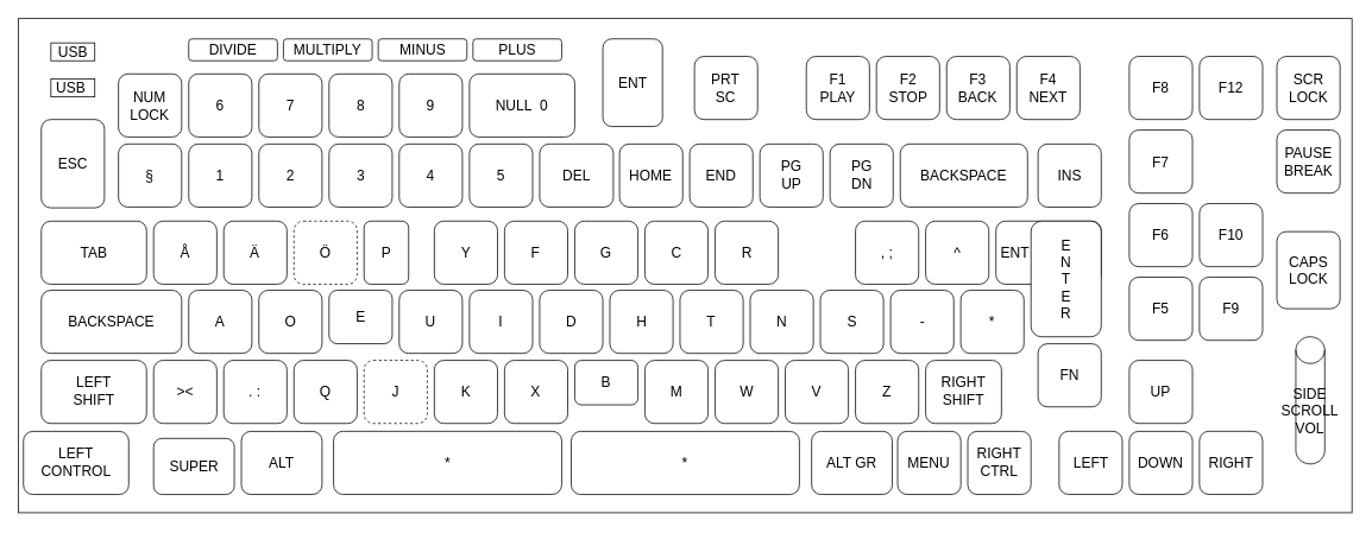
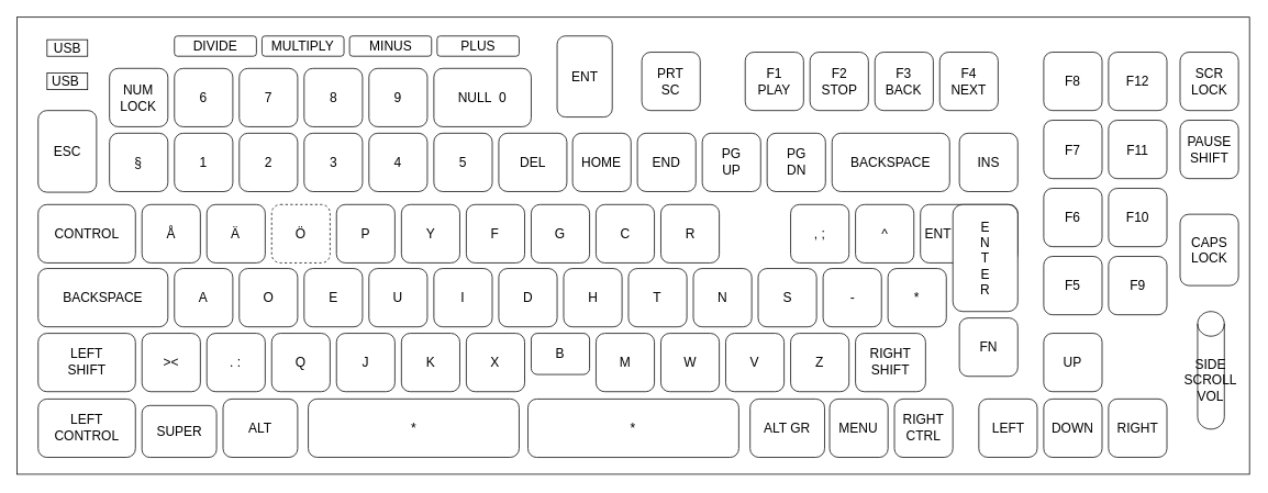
+ <mxCell id="75" value="F11" style="rounded=1;whiteSpace=wrap;html=1;fontSize=16;" vertex="1" parent="1"><mxGeometry x="1344.949" y="145.179" width="70.87" height="70.87" as="geometry" /></mxCell>
- <mxCell id="95" value="PAUSE&lt;br&gt;BREAK" style="rounded=1;whiteSpace=wrap;html=1;fontSize=16;" vertex="1" parent="1"><mxGeometry x="1431.832" y="145.172" width="70.87" height="70.87" as="geometry" /></mxCell>
+ <mxCell id="95" value="PAUSE&lt;br&gt;SHIFT" style="rounded=1;whiteSpace=wrap;html=1;fontSize=16;" vertex="1" parent="1"><mxGeometry x="1431.832" y="145.172" width="70.87" height="70.87" as="geometry" /></mxCell>
- <mxCell id="31" value="TAB" style="rounded=1;whiteSpace=wrap;html=1;fontSize=16;" vertex="1" parent="1"><mxGeometry x="45.81" y="247.57" width="118.11" height="70.87" as="geometry" /></mxCell>
+ <mxCell id="31" value="CONTROL" style="rounded=1;whiteSpace=wrap;html=1;fontSize=16;" vertex="1" parent="1"><mxGeometry x="45.81" y="247.57" width="118.11" height="70.87" as="geometry" /></mxCell>
- <mxCell id="14" value="P" style="rounded=1;whiteSpace=wrap;html=1;fontSize=16;" vertex="1" parent="1"><mxGeometry x="407.911" y="247.551" width="50" height="70.87" as="geometry" /></mxCell>
+ <mxCell id="14" value="P" style="rounded=1;whiteSpace=wrap;html=1;fontSize=16;" vertex="1" parent="1"><mxGeometry x="407.911" y="247.551" width="70.87" height="70.87" as="geometry" /></mxCell>
- <mxCell id="35" value="E" style="rounded=1;whiteSpace=wrap;html=1;fontSize=16;" vertex="1" parent="1"><mxGeometry x="368.625" y="325.225" width="70.87" height="60" as="geometry" /></mxCell>
+ <mxCell id="35" value="E" style="rounded=1;whiteSpace=wrap;html=1;fontSize=16;" vertex="1" parent="1"><mxGeometry x="368.625" y="325.225" width="70.87" height="70.87" as="geometry" /></mxCell>
- <mxCell id="47" value="J" style="rounded=1;whiteSpace=wrap;html=1;fontSize=16;dashed=1;" vertex="1" parent="1"><mxGeometry x="407.915" y="403.965" width="70.87" height="70.87" as="geometry" /></mxCell>
+ <mxCell id="47" value="J" style="rounded=1;whiteSpace=wrap;html=1;fontSize=16;" vertex="1" parent="1"><mxGeometry x="407.915" y="403.965" width="70.87" height="70.87" as="geometry" /></mxCell>
- <mxCell id="65" value="LEFT&lt;br&gt;CONTROL" style="rounded=1;whiteSpace=wrap;html=1;fontSize=16;" vertex="1" parent="1"><mxGeometry x="25.807" y="483.757" width="118.1" height="70.83" as="geometry" /></mxCell>
+ <mxCell id="65" value="LEFT&lt;br&gt;CONTROL" style="rounded=1;whiteSpace=wrap;html=1;fontSize=16;" vertex="1" parent="1"><mxGeometry x="45.807" y="483.757" width="118.1" height="70.83" as="geometry" /></mxCell>
